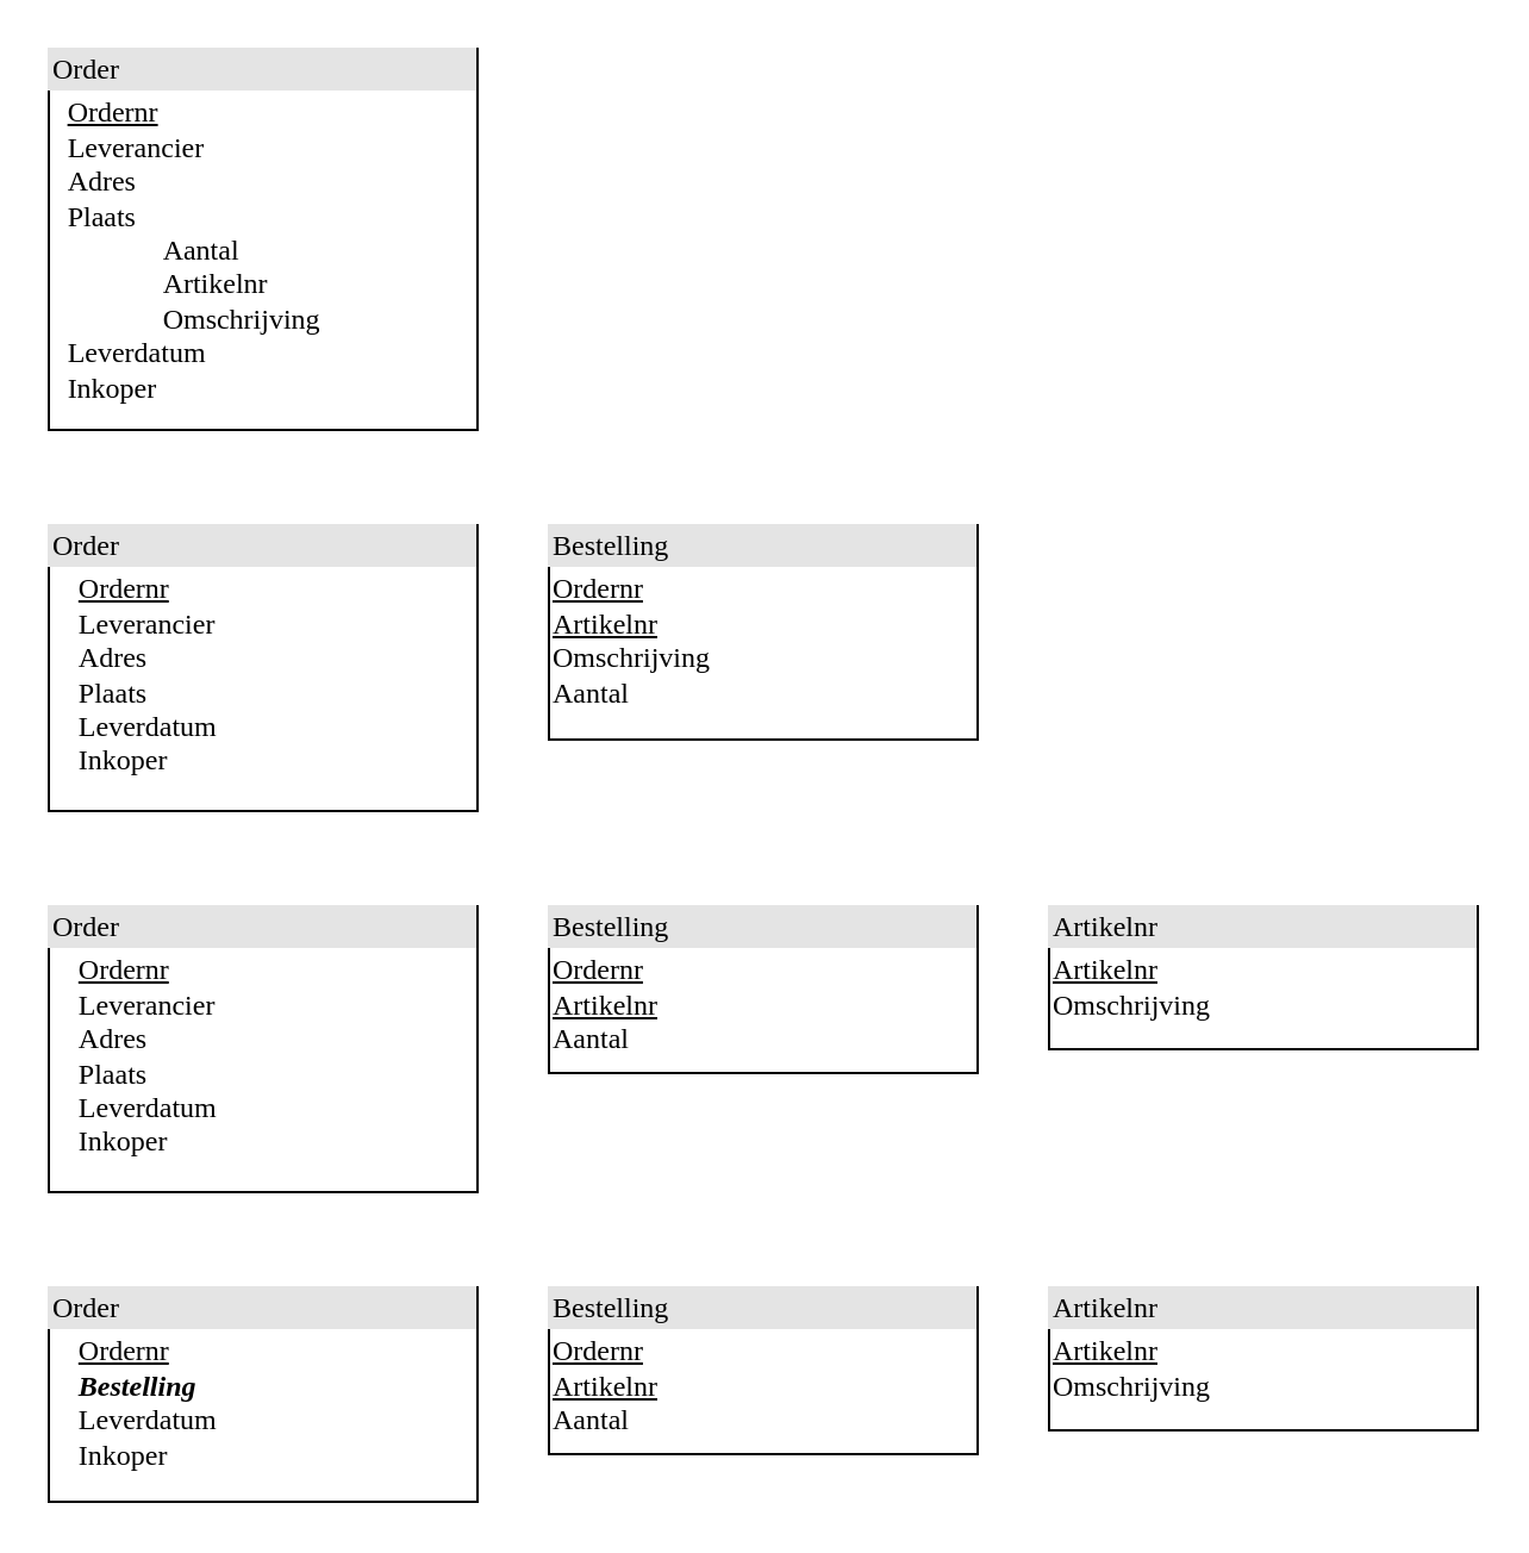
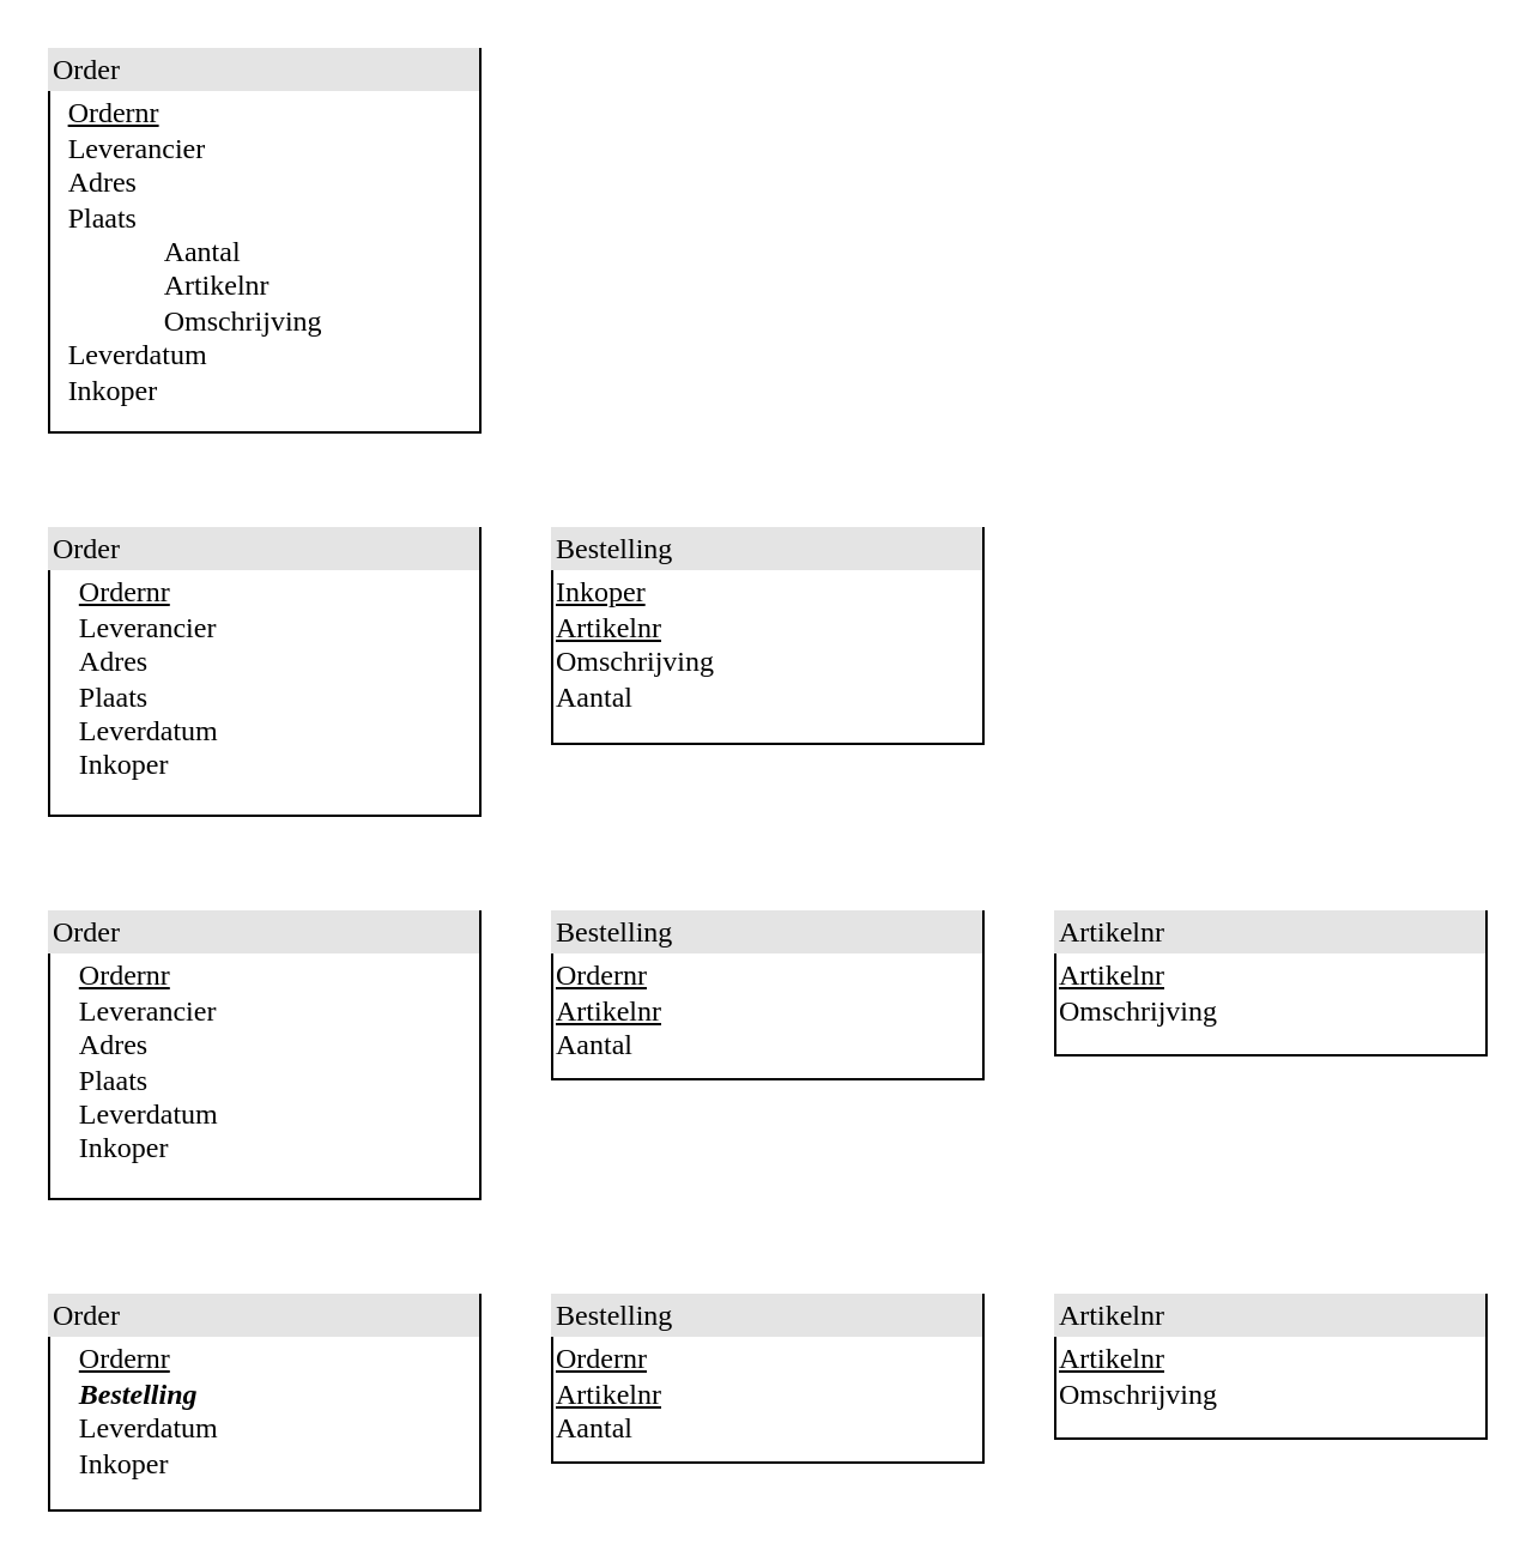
- <mxCell id="4" value="&lt;div style=&quot;box-sizing:border-box;width:100%;background:#e4e4e4;padding:2px;&quot;&gt;Bestelling&lt;/div&gt;&lt;table style=&quot;width:100%;font-size:1em;&quot; cellpadding=&quot;2&quot; cellspacing=&quot;0&quot;&gt;&lt;tbody&gt;&lt;tr&gt;&lt;td&gt;&lt;u&gt;Ordernr&lt;br&gt;Artikelnr&lt;br&gt;&lt;/u&gt;Omschrijving&lt;br style=&quot;border-color: var(--border-color);&quot;&gt;Aantal&lt;br&gt;&lt;/td&gt;&lt;td&gt;&lt;br&gt;&lt;/td&gt;&lt;/tr&gt;&lt;tr&gt;&lt;td&gt;&lt;br&gt;&lt;/td&gt;&lt;td&gt;&lt;br&gt;&lt;/td&gt;&lt;/tr&gt;&lt;/tbody&gt;&lt;/table&gt;" style="verticalAlign=top;align=left;overflow=fill;html=1;rounded=0;shadow=0;comic=0;labelBackgroundColor=none;strokeWidth=1;fontFamily=Verdana;fontSize=12" parent="1" vertex="1"><mxGeometry x="230" y="220" width="180" height="90" as="geometry" /></mxCell>
+ <mxCell id="4" value="&lt;div style=&quot;box-sizing:border-box;width:100%;background:#e4e4e4;padding:2px;&quot;&gt;Bestelling&lt;/div&gt;&lt;table style=&quot;width:100%;font-size:1em;&quot; cellpadding=&quot;2&quot; cellspacing=&quot;0&quot;&gt;&lt;tbody&gt;&lt;tr&gt;&lt;td&gt;&lt;u&gt;Inkoper&lt;br&gt;Artikelnr&lt;br&gt;&lt;/u&gt;Omschrijving&lt;br style=&quot;border-color: var(--border-color);&quot;&gt;Aantal&lt;br&gt;&lt;/td&gt;&lt;td&gt;&lt;br&gt;&lt;/td&gt;&lt;/tr&gt;&lt;tr&gt;&lt;td&gt;&lt;br&gt;&lt;/td&gt;&lt;td&gt;&lt;br&gt;&lt;/td&gt;&lt;/tr&gt;&lt;/tbody&gt;&lt;/table&gt;" style="verticalAlign=top;align=left;overflow=fill;html=1;rounded=0;shadow=0;comic=0;labelBackgroundColor=none;strokeWidth=1;fontFamily=Verdana;fontSize=12" parent="1" vertex="1"><mxGeometry x="230" y="220" width="180" height="90" as="geometry" /></mxCell>
